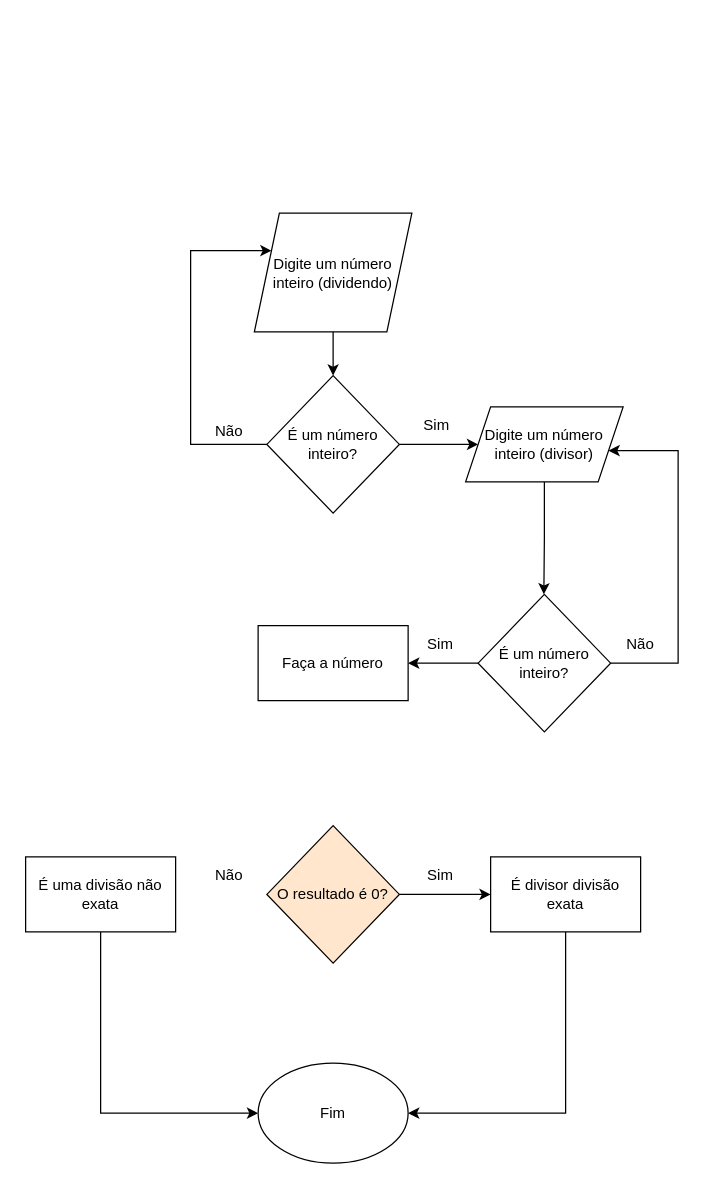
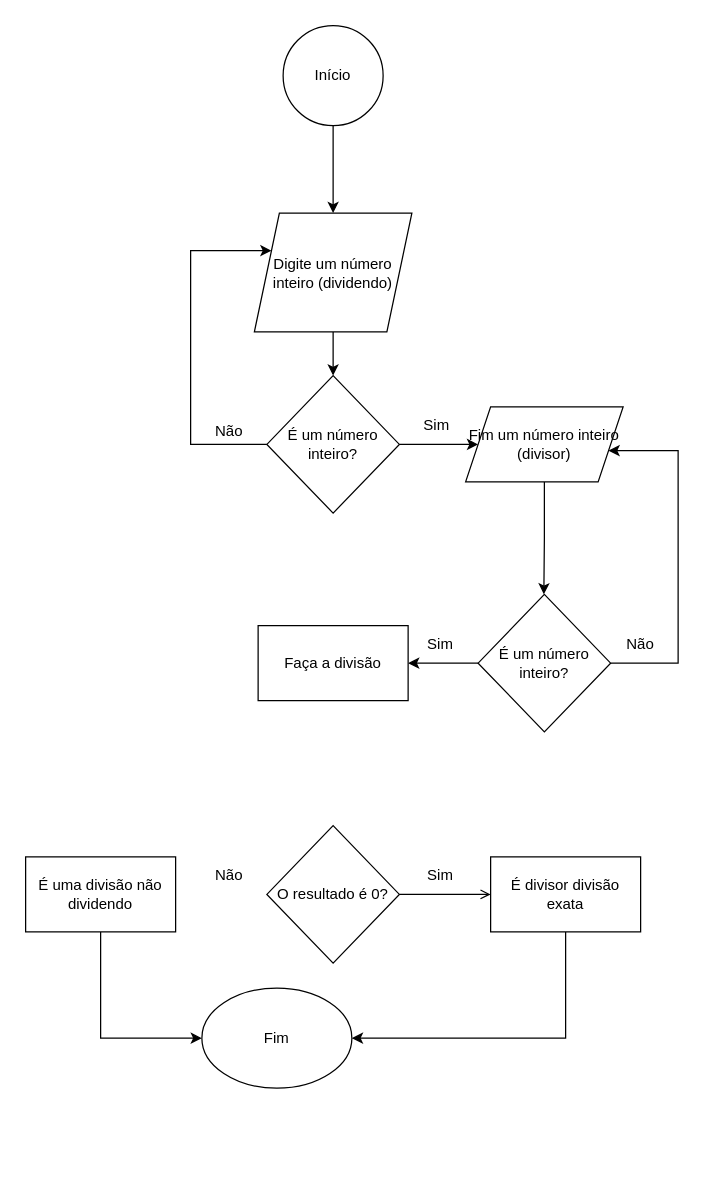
+ <mxCell id="3" value="Início" style="ellipse;whiteSpace=wrap;html=1;aspect=fixed;" vertex="1" parent="1"><mxGeometry x="226" y="20" width="80" height="80" as="geometry" /></mxCell>
+ <mxCell id="2" value="" style="edgeStyle=orthogonalEdgeStyle;rounded=0;orthogonalLoop=1;jettySize=auto;html=1;" edge="1" parent="1" source="3" target="5"><mxGeometry relative="1" as="geometry" /></mxCell>
- <mxCell id="10" value="Digite um número inteiro (divisor)" style="shape=parallelogram;perimeter=parallelogramPerimeter;whiteSpace=wrap;html=1;fixedSize=1;" vertex="1" parent="1"><mxGeometry x="372" y="325" width="126" height="60" as="geometry" /></mxCell>
+ <mxCell id="10" value="Fim um número inteiro (divisor)" style="shape=parallelogram;perimeter=parallelogramPerimeter;whiteSpace=wrap;html=1;fixedSize=1;" vertex="1" parent="1"><mxGeometry x="372" y="325" width="126" height="60" as="geometry" /></mxCell>
- <mxCell id="16" value="Faça a número" style="whiteSpace=wrap;html=1;" vertex="1" parent="1"><mxGeometry x="206" y="500" width="120" height="60" as="geometry" /></mxCell>
+ <mxCell id="16" value="Faça a divisão" style="whiteSpace=wrap;html=1;" vertex="1" parent="1"><mxGeometry x="206" y="500" width="120" height="60" as="geometry" /></mxCell>
- <mxCell id="24" value="É uma divisão não exata" style="whiteSpace=wrap;html=1;" vertex="1" parent="1"><mxGeometry x="20" y="685" width="120" height="60" as="geometry" /></mxCell>
+ <mxCell id="24" value="É uma divisão não dividendo" style="whiteSpace=wrap;html=1;" vertex="1" parent="1"><mxGeometry x="20" y="685" width="120" height="60" as="geometry" /></mxCell>
- <mxCell id="20" value="O resultado é 0?" style="rhombus;whiteSpace=wrap;html=1;fillColor=#ffe6cc;" vertex="1" parent="1"><mxGeometry x="213" y="660" width="106" height="110" as="geometry" /></mxCell>
+ <mxCell id="20" value="O resultado é 0?" style="rhombus;whiteSpace=wrap;html=1;" vertex="1" parent="1"><mxGeometry x="213" y="660" width="106" height="110" as="geometry" /></mxCell>
- <mxCell id="19" value="" style="edgeStyle=orthogonalEdgeStyle;rounded=0;orthogonalLoop=1;jettySize=auto;html=1;" edge="1" parent="1" source="20" target="22"><mxGeometry relative="1" as="geometry" /></mxCell>
+ <mxCell id="19" value="" style="edgeStyle=orthogonalEdgeStyle;rounded=0;orthogonalLoop=1;jettySize=auto;html=1;endArrow=open;" edge="1" parent="1" source="20" target="22"><mxGeometry relative="1" as="geometry" /></mxCell>
- <mxCell id="27" value="Fim" style="ellipse;whiteSpace=wrap;html=1;" vertex="1" parent="1"><mxGeometry x="206" y="850" width="120" height="80" as="geometry" /></mxCell>
+ <mxCell id="27" value="Fim" style="ellipse;whiteSpace=wrap;html=1;" vertex="1" parent="1"><mxGeometry x="161" y="790" width="120" height="80" as="geometry" /></mxCell>
